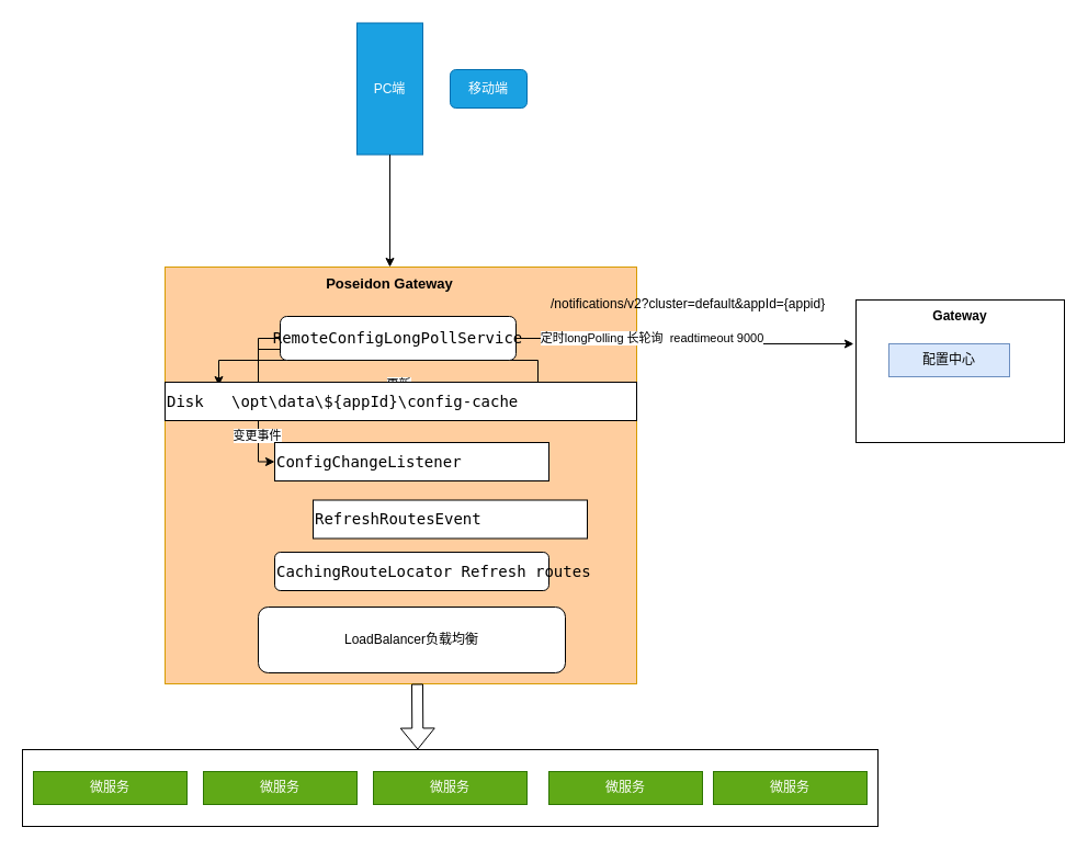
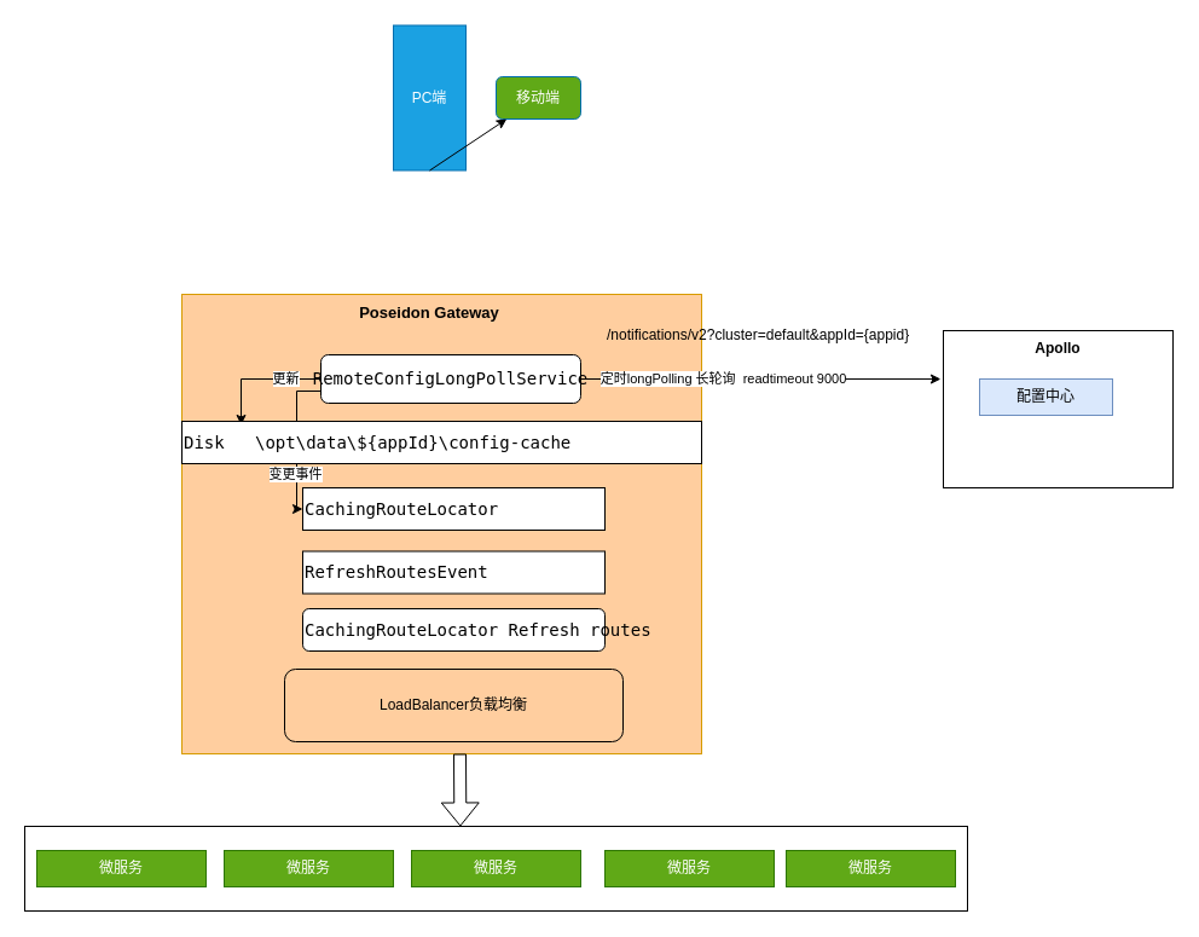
- <mxCell id="2" value="移动端" style="rounded=1;whiteSpace=wrap;html=1;fillColor=#1ba1e2;fontColor=#ffffff;strokeColor=#006EAF;" vertex="1" parent="1"><mxGeometry x="410" y="63" width="70" height="35" as="geometry" /></mxCell>
+ <mxCell id="2" value="移动端" style="rounded=1;whiteSpace=wrap;html=1;fillColor=#60a917;fontColor=#ffffff;strokeColor=#006EAF;" vertex="1" parent="1"><mxGeometry x="410" y="63" width="70" height="35" as="geometry" /></mxCell>
- <mxCell id="25" value="" style="endArrow=classic;html=1;rounded=0;exitX=1;exitY=0.5;exitDx=0;exitDy=0;entryX=0.5;entryY=0;entryDx=0;entryDy=0;" edge="1" parent="1" source="3" target="5"><mxGeometry width="50" height="50" relative="1" as="geometry"><mxPoint x="330" y="203" as="sourcePoint" /><mxPoint x="400" y="203" as="targetPoint" /></mxGeometry></mxCell>
+ <mxCell id="25" value="" style="endArrow=classic;html=1;rounded=0;exitX=1;exitY=0.5;exitDx=0;exitDy=0;" edge="1" parent="1" source="3" target="2"><mxGeometry width="50" height="50" relative="1" as="geometry"><mxPoint x="330" y="203" as="sourcePoint" /><mxPoint x="400" y="203" as="targetPoint" /></mxGeometry></mxCell>
- <mxCell id="14" value="Gateway" style="text;html=1;strokeColor=none;fillColor=none;align=center;verticalAlign=middle;whiteSpace=wrap;rounded=0;fontStyle=1" vertex="1" parent="1"><mxGeometry x="830" y="273" width="90" height="30" as="geometry" /></mxCell>
+ <mxCell id="14" value="Apollo" style="text;html=1;strokeColor=none;fillColor=none;align=center;verticalAlign=middle;whiteSpace=wrap;rounded=0;fontStyle=1" vertex="1" parent="1"><mxGeometry x="830" y="273" width="90" height="30" as="geometry" /></mxCell>
- <mxCell id="21" value="&lt;div&gt;&lt;pre style=&quot;font-family:'JetBrains Mono',monospace;font-size:10.5pt;&quot;&gt;RemoteConfigLongPollService&lt;/pre&gt;&lt;/div&gt;&lt;div&gt;&lt;pre style=&quot;font-family:'JetBrains Mono',monospace;font-size:10.5pt;&quot;&gt;&lt;/pre&gt;&lt;/div&gt;" style="rounded=1;whiteSpace=wrap;html=1;" vertex="1" parent="1"><mxGeometry x="255" y="288" width="215" height="40" as="geometry" /></mxCell>
+ <mxCell id="21" value="&lt;div&gt;&lt;pre style=&quot;font-family:'JetBrains Mono',monospace;font-size:10.5pt;&quot;&gt;RemoteConfigLongPollService&lt;/pre&gt;&lt;/div&gt;&lt;div&gt;&lt;pre style=&quot;font-family:'JetBrains Mono',monospace;font-size:10.5pt;&quot;&gt;&lt;/pre&gt;&lt;/div&gt;" style="rounded=1;whiteSpace=wrap;html=1;" vertex="1" parent="1"><mxGeometry x="265" y="293" width="215" height="40" as="geometry" /></mxCell>
- <mxCell id="28" value="&lt;div&gt;&lt;pre style=&quot;font-family:'JetBrains Mono',monospace;font-size:10.5pt;&quot;&gt;ConfigChangeListener&lt;/pre&gt;&lt;/div&gt;&lt;div&gt;&lt;pre style=&quot;font-family:'JetBrains Mono',monospace;font-size:10.5pt;&quot;&gt;&lt;/pre&gt;&lt;/div&gt;" style="rounded=0;whiteSpace=wrap;html=1;align=left;" vertex="1" parent="1"><mxGeometry x="250" y="403" width="250" height="35" as="geometry" /></mxCell>
+ <mxCell id="28" value="&lt;div&gt;&lt;pre style=&quot;font-family:'JetBrains Mono',monospace;font-size:10.5pt;&quot;&gt;CachingRouteLocator&lt;/pre&gt;&lt;/div&gt;&lt;div&gt;&lt;pre style=&quot;font-family:'JetBrains Mono',monospace;font-size:10.5pt;&quot;&gt;&lt;/pre&gt;&lt;/div&gt;" style="rounded=0;whiteSpace=wrap;html=1;align=left;" vertex="1" parent="1"><mxGeometry x="250" y="403" width="250" height="35" as="geometry" /></mxCell>
- <mxCell id="30" value="&lt;pre style=&quot;border-color: var(--border-color); font-family: &amp;quot;JetBrains Mono&amp;quot;, monospace; font-size: 10.5pt;&quot;&gt;RefreshRoutesEvent&lt;/pre&gt;&lt;div&gt;&lt;pre style=&quot;font-family:'JetBrains Mono',monospace;font-size:10.5pt;&quot;&gt;&lt;/pre&gt;&lt;/div&gt;&lt;div&gt;&lt;pre style=&quot;font-family:'JetBrains Mono',monospace;font-size:10.5pt;&quot;&gt;&lt;/pre&gt;&lt;/div&gt;" style="rounded=0;whiteSpace=wrap;html=1;align=left;" vertex="1" parent="1"><mxGeometry x="285" y="455.5" width="250" height="35" as="geometry" /></mxCell>
+ <mxCell id="30" value="&lt;pre style=&quot;border-color: var(--border-color); font-family: &amp;quot;JetBrains Mono&amp;quot;, monospace; font-size: 10.5pt;&quot;&gt;RefreshRoutesEvent&lt;/pre&gt;&lt;div&gt;&lt;pre style=&quot;font-family:'JetBrains Mono',monospace;font-size:10.5pt;&quot;&gt;&lt;/pre&gt;&lt;/div&gt;&lt;div&gt;&lt;pre style=&quot;font-family:'JetBrains Mono',monospace;font-size:10.5pt;&quot;&gt;&lt;/pre&gt;&lt;/div&gt;" style="rounded=0;whiteSpace=wrap;html=1;align=left;" vertex="1" parent="1"><mxGeometry x="250" y="455.5" width="250" height="35" as="geometry" /></mxCell>
- <mxCell id="23" value="LoadBalancer负载均衡" style="rounded=1;whiteSpace=wrap;html=1;" vertex="1" parent="1"><mxGeometry x="235" y="553" width="280" height="60" as="geometry" /></mxCell>
+ <mxCell id="23" value="LoadBalancer负载均衡" style="rounded=1;whiteSpace=wrap;html=1;fillColor=#ffce9f;" vertex="1" parent="1"><mxGeometry x="235" y="553" width="280" height="60" as="geometry" /></mxCell>
